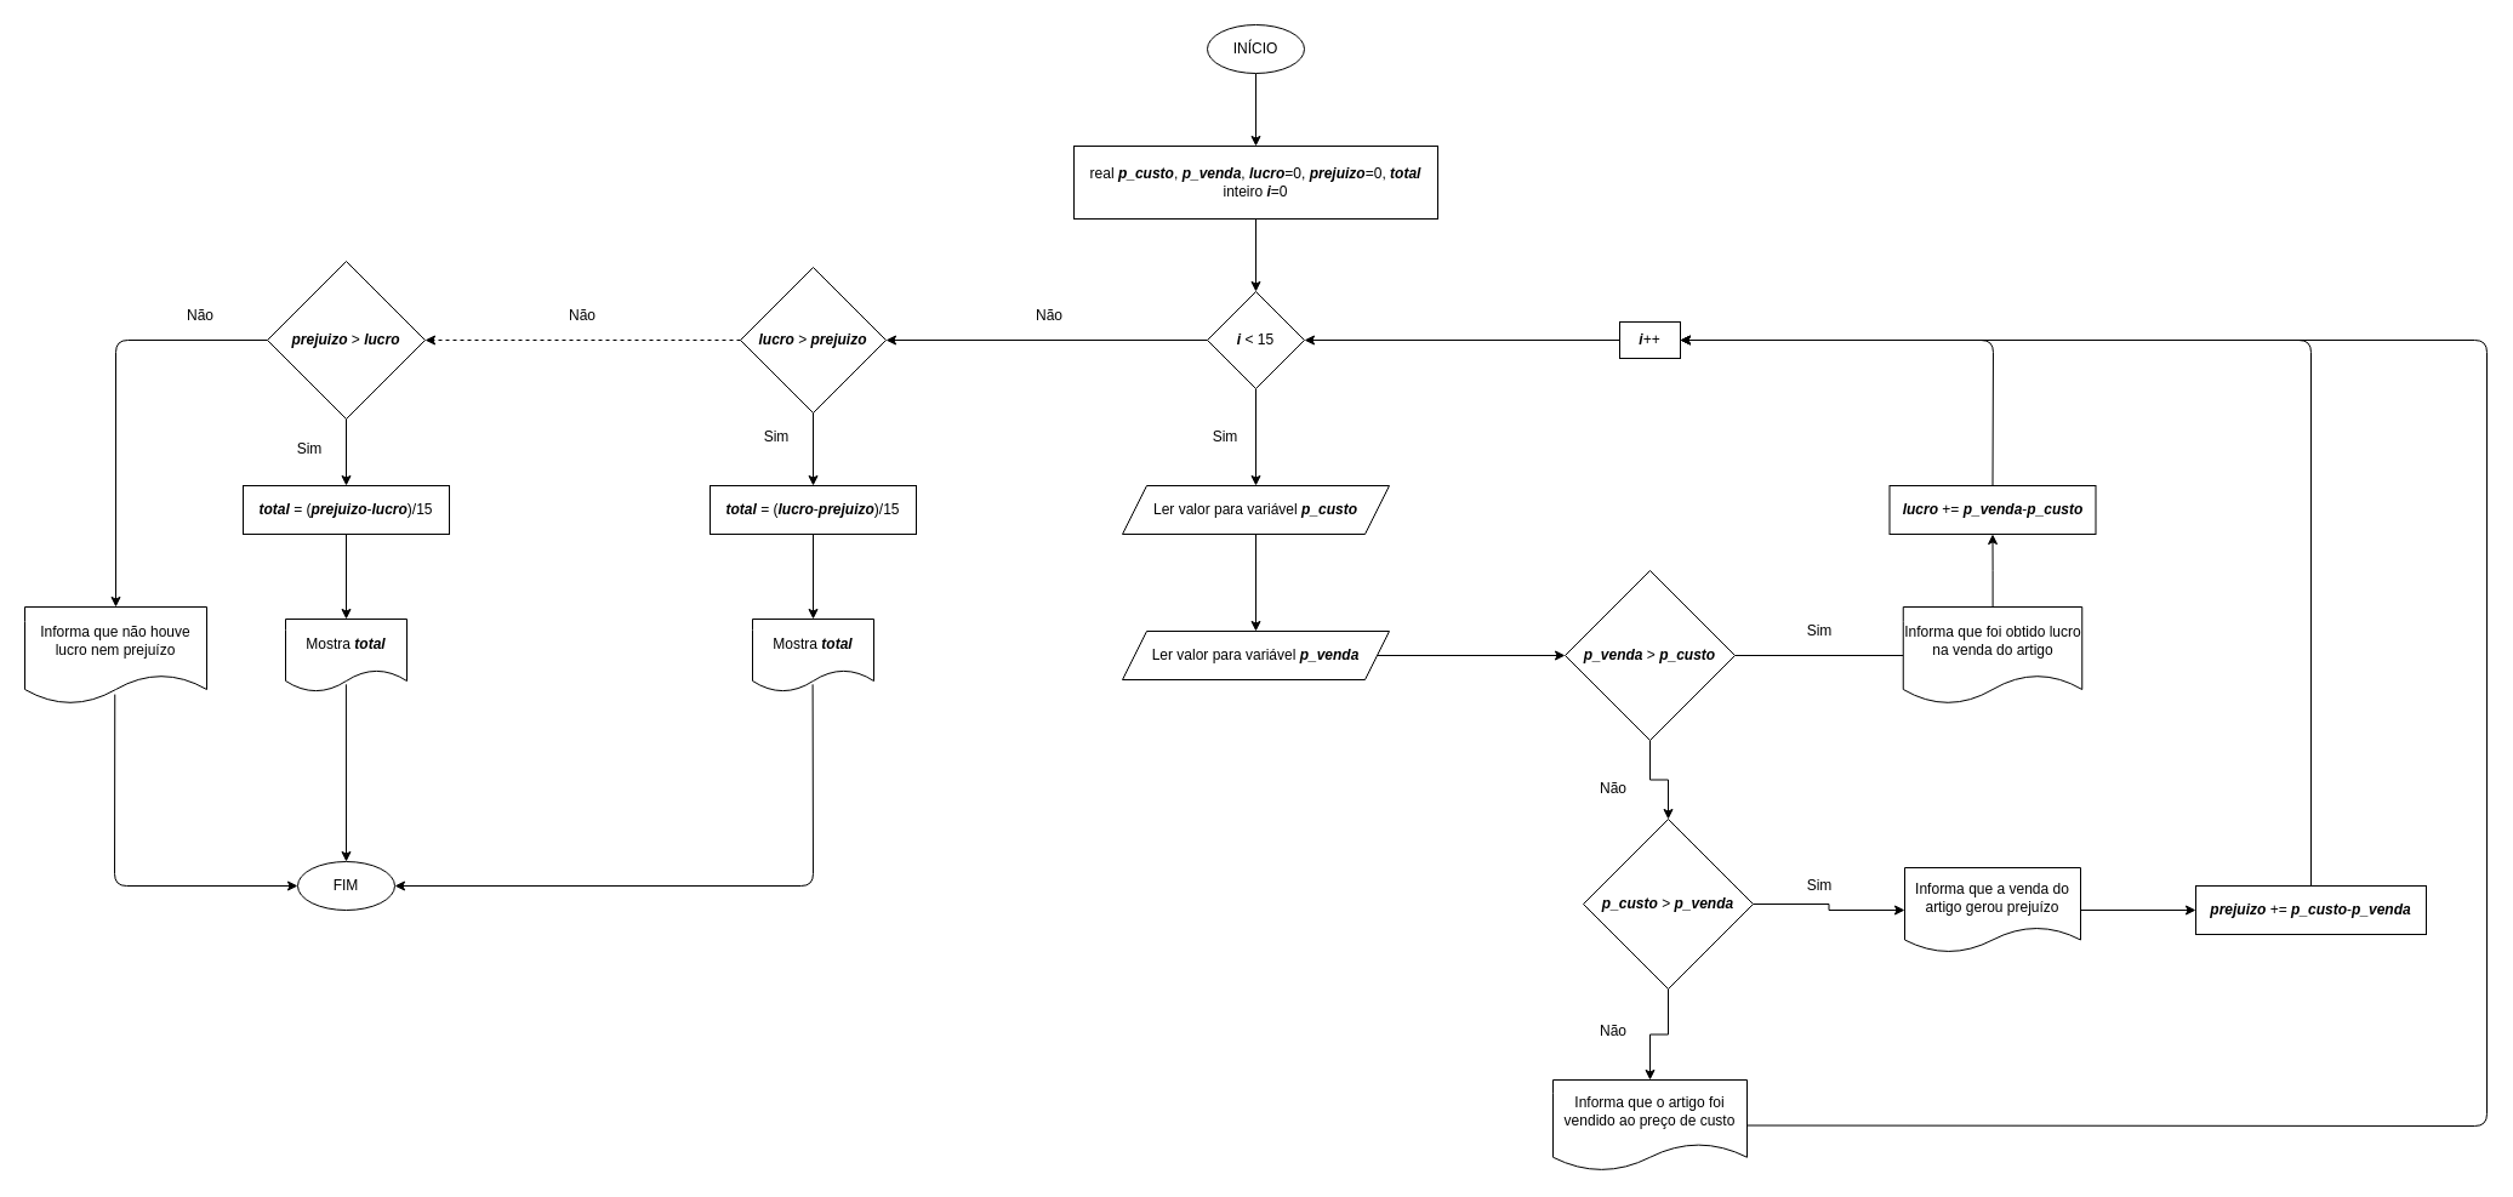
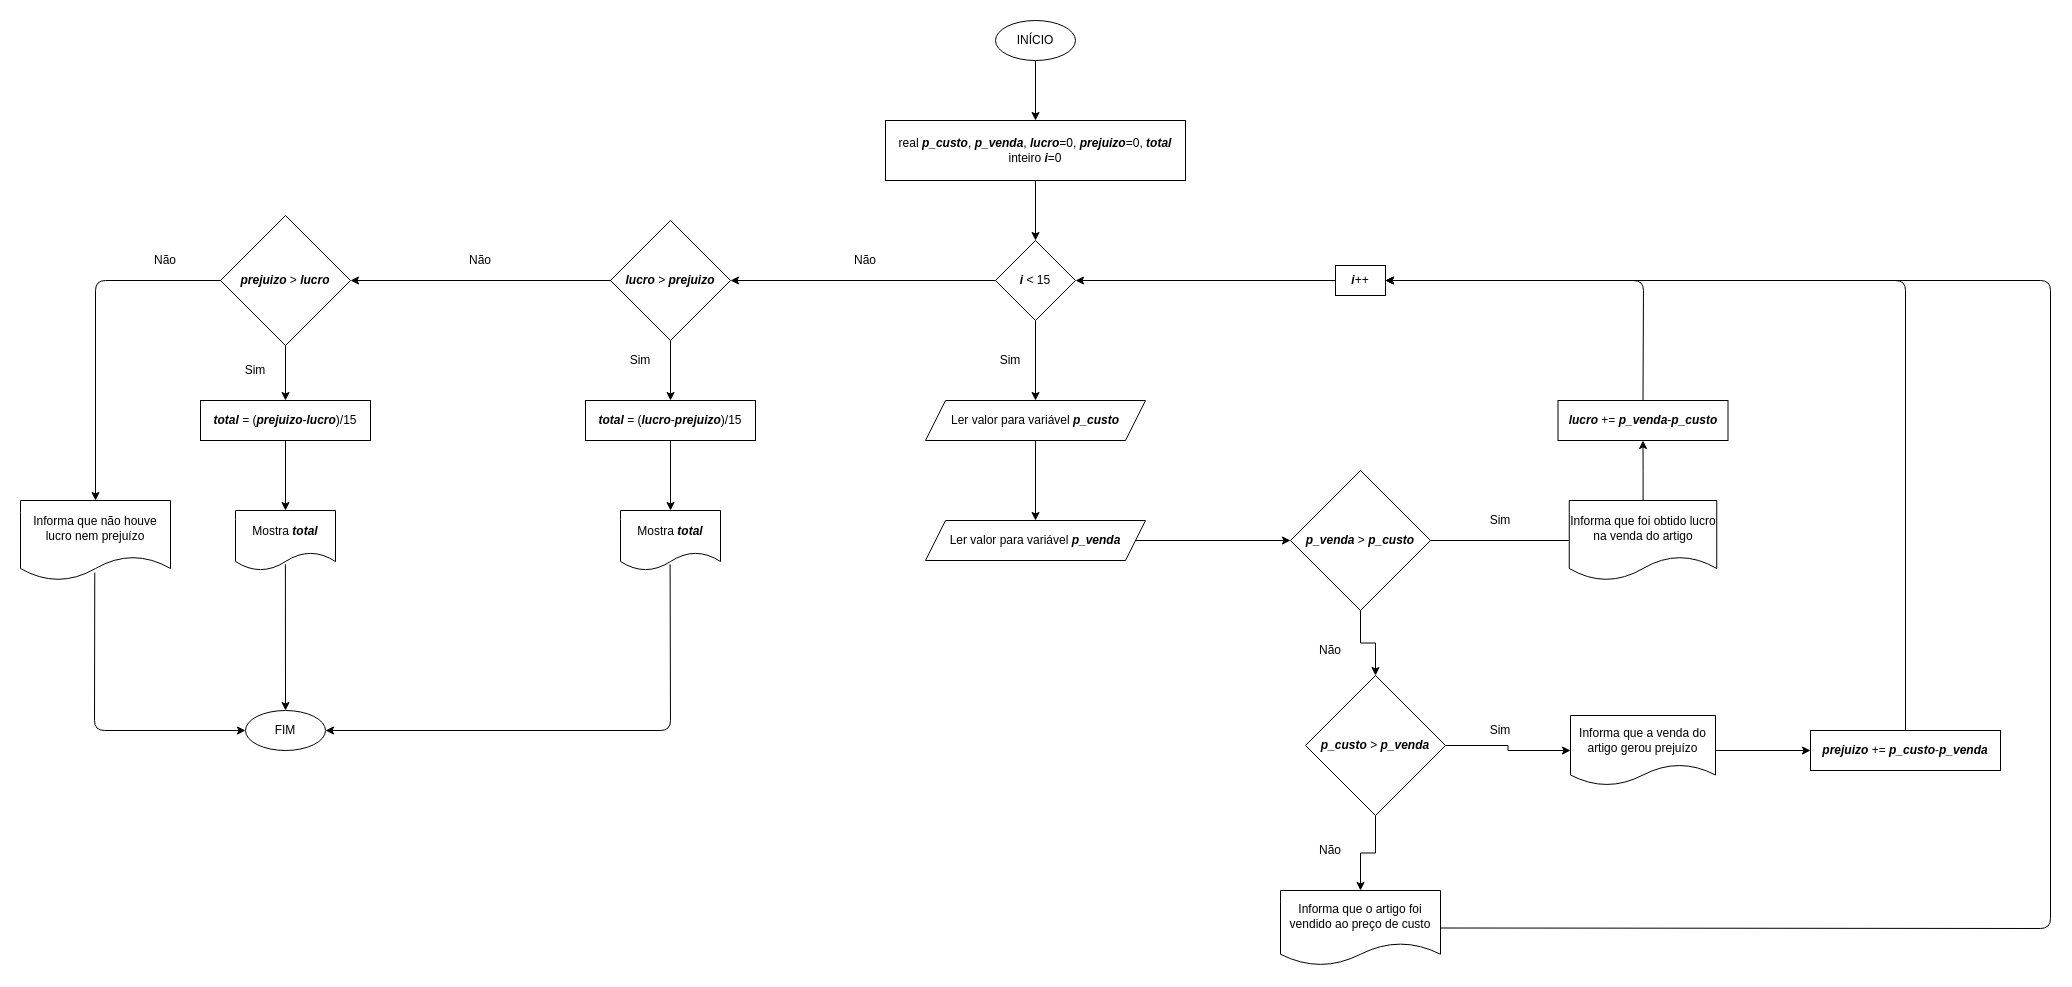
- <mxCell id="47" value="" style="endArrow=classic;html=1;entryX=1;entryY=0.5;entryDx=0;entryDy=0;exitX=0;exitY=0.5;exitDx=0;exitDy=0;dashed=1;" edge="1" parent="1" source="35" target="40"><mxGeometry width="50" height="50" relative="1" as="geometry"><mxPoint x="660" y="400" as="sourcePoint" /><mxPoint x="710" y="350" as="targetPoint" /></mxGeometry></mxCell>
+ <mxCell id="47" value="" style="endArrow=classic;html=1;entryX=1;entryY=0.5;entryDx=0;entryDy=0;exitX=0;exitY=0.5;exitDx=0;exitDy=0;" edge="1" parent="1" source="35" target="40"><mxGeometry width="50" height="50" relative="1" as="geometry"><mxPoint x="660" y="400" as="sourcePoint" /><mxPoint x="710" y="350" as="targetPoint" /></mxGeometry></mxCell>
